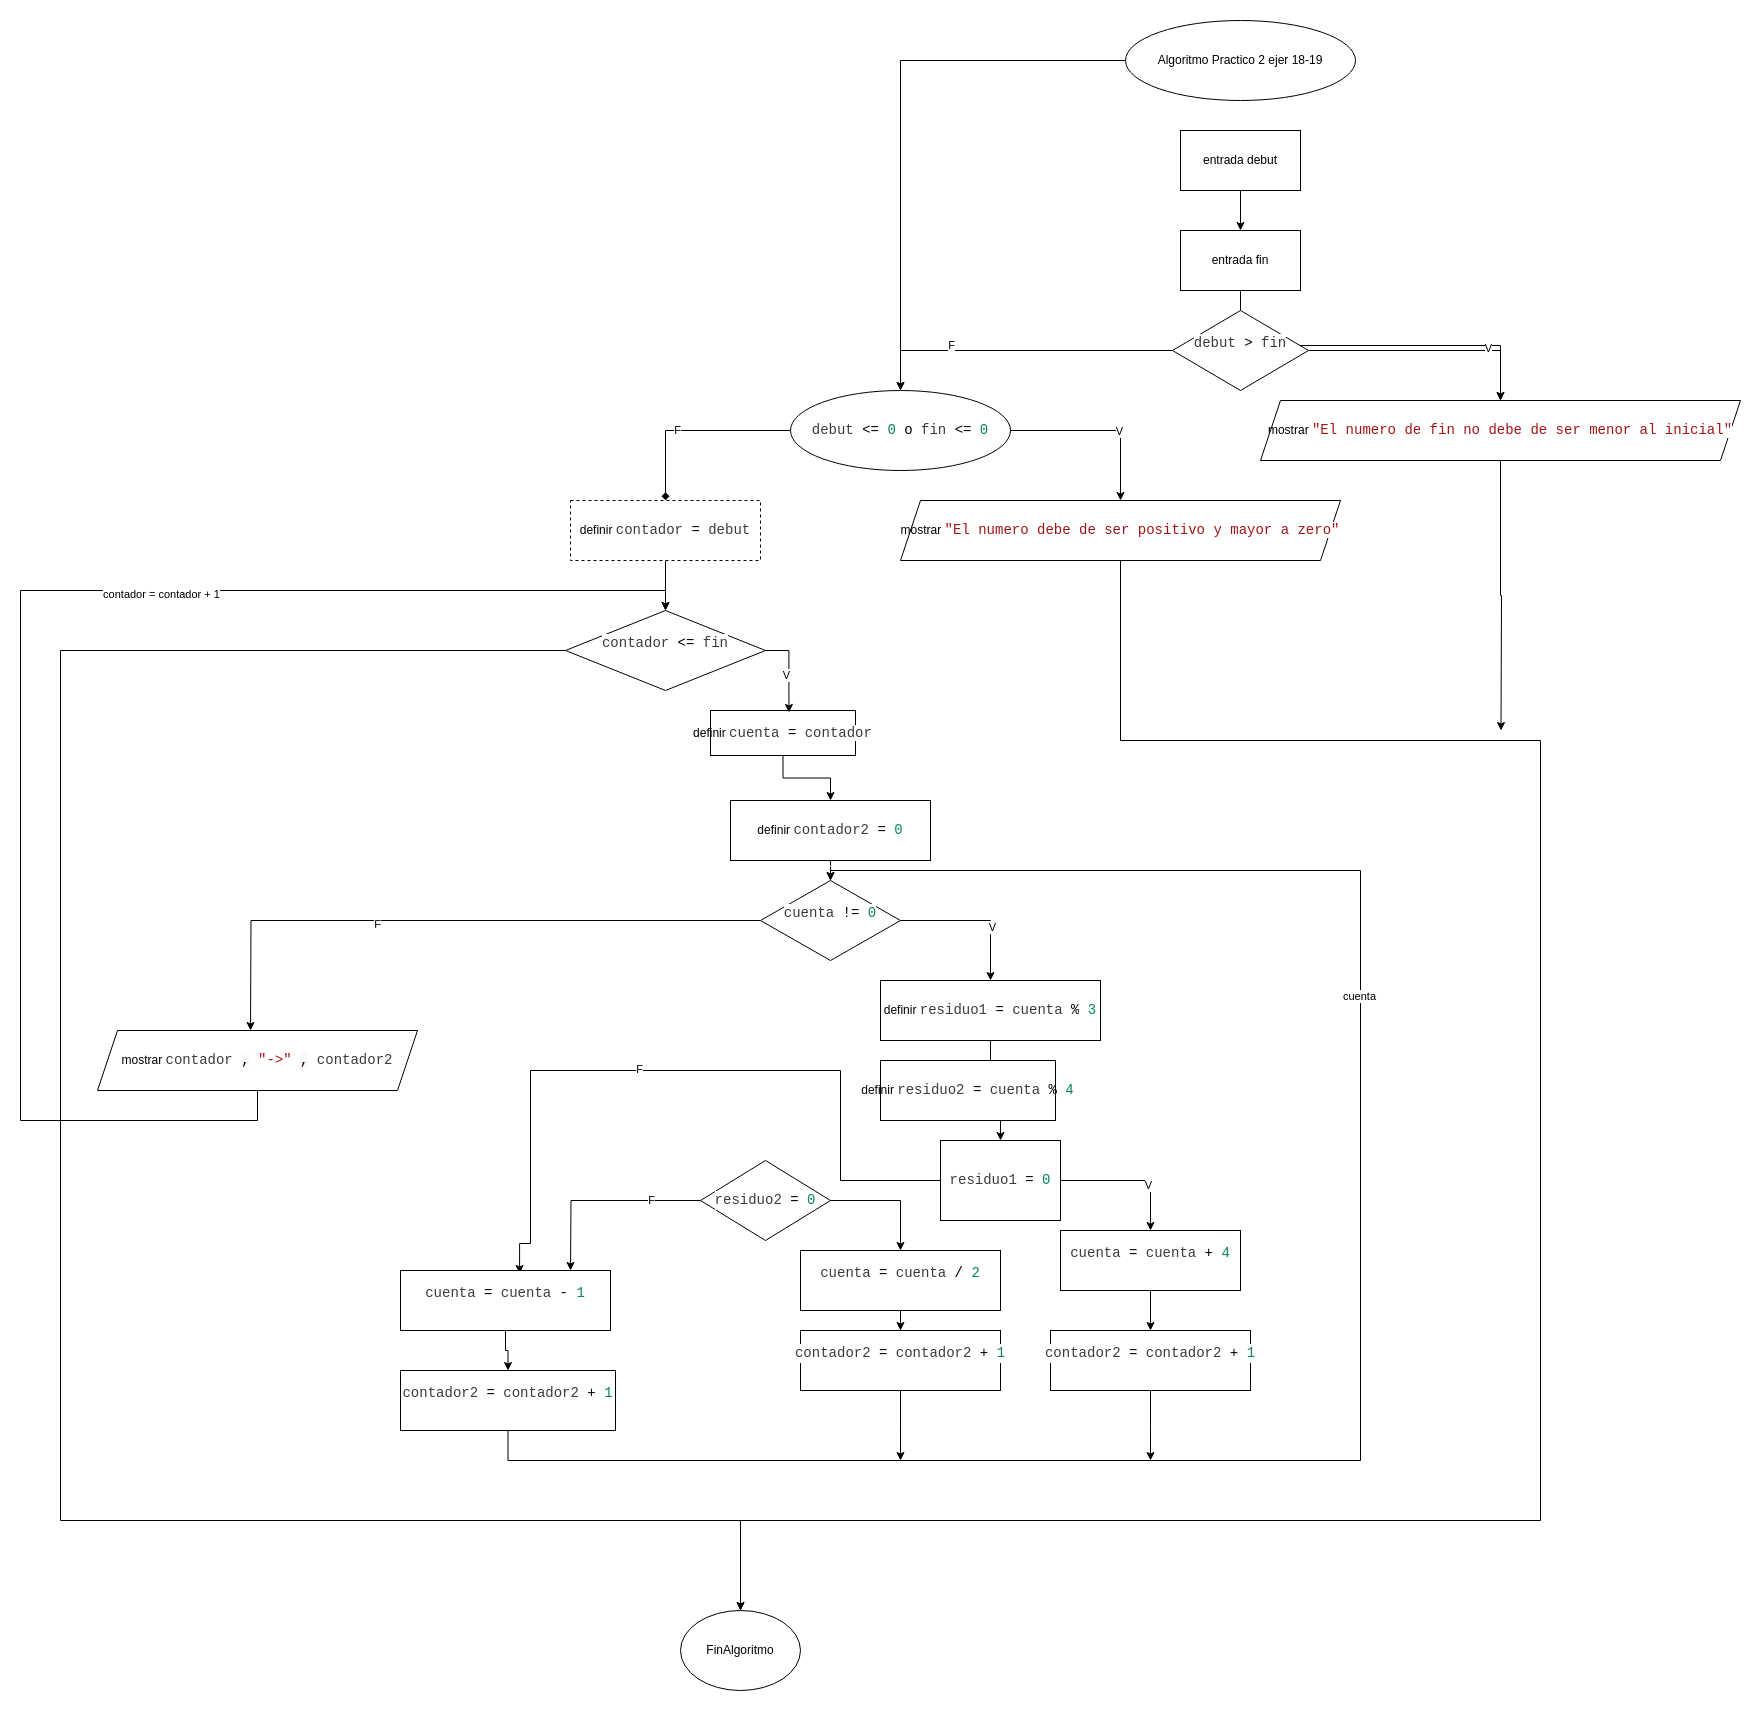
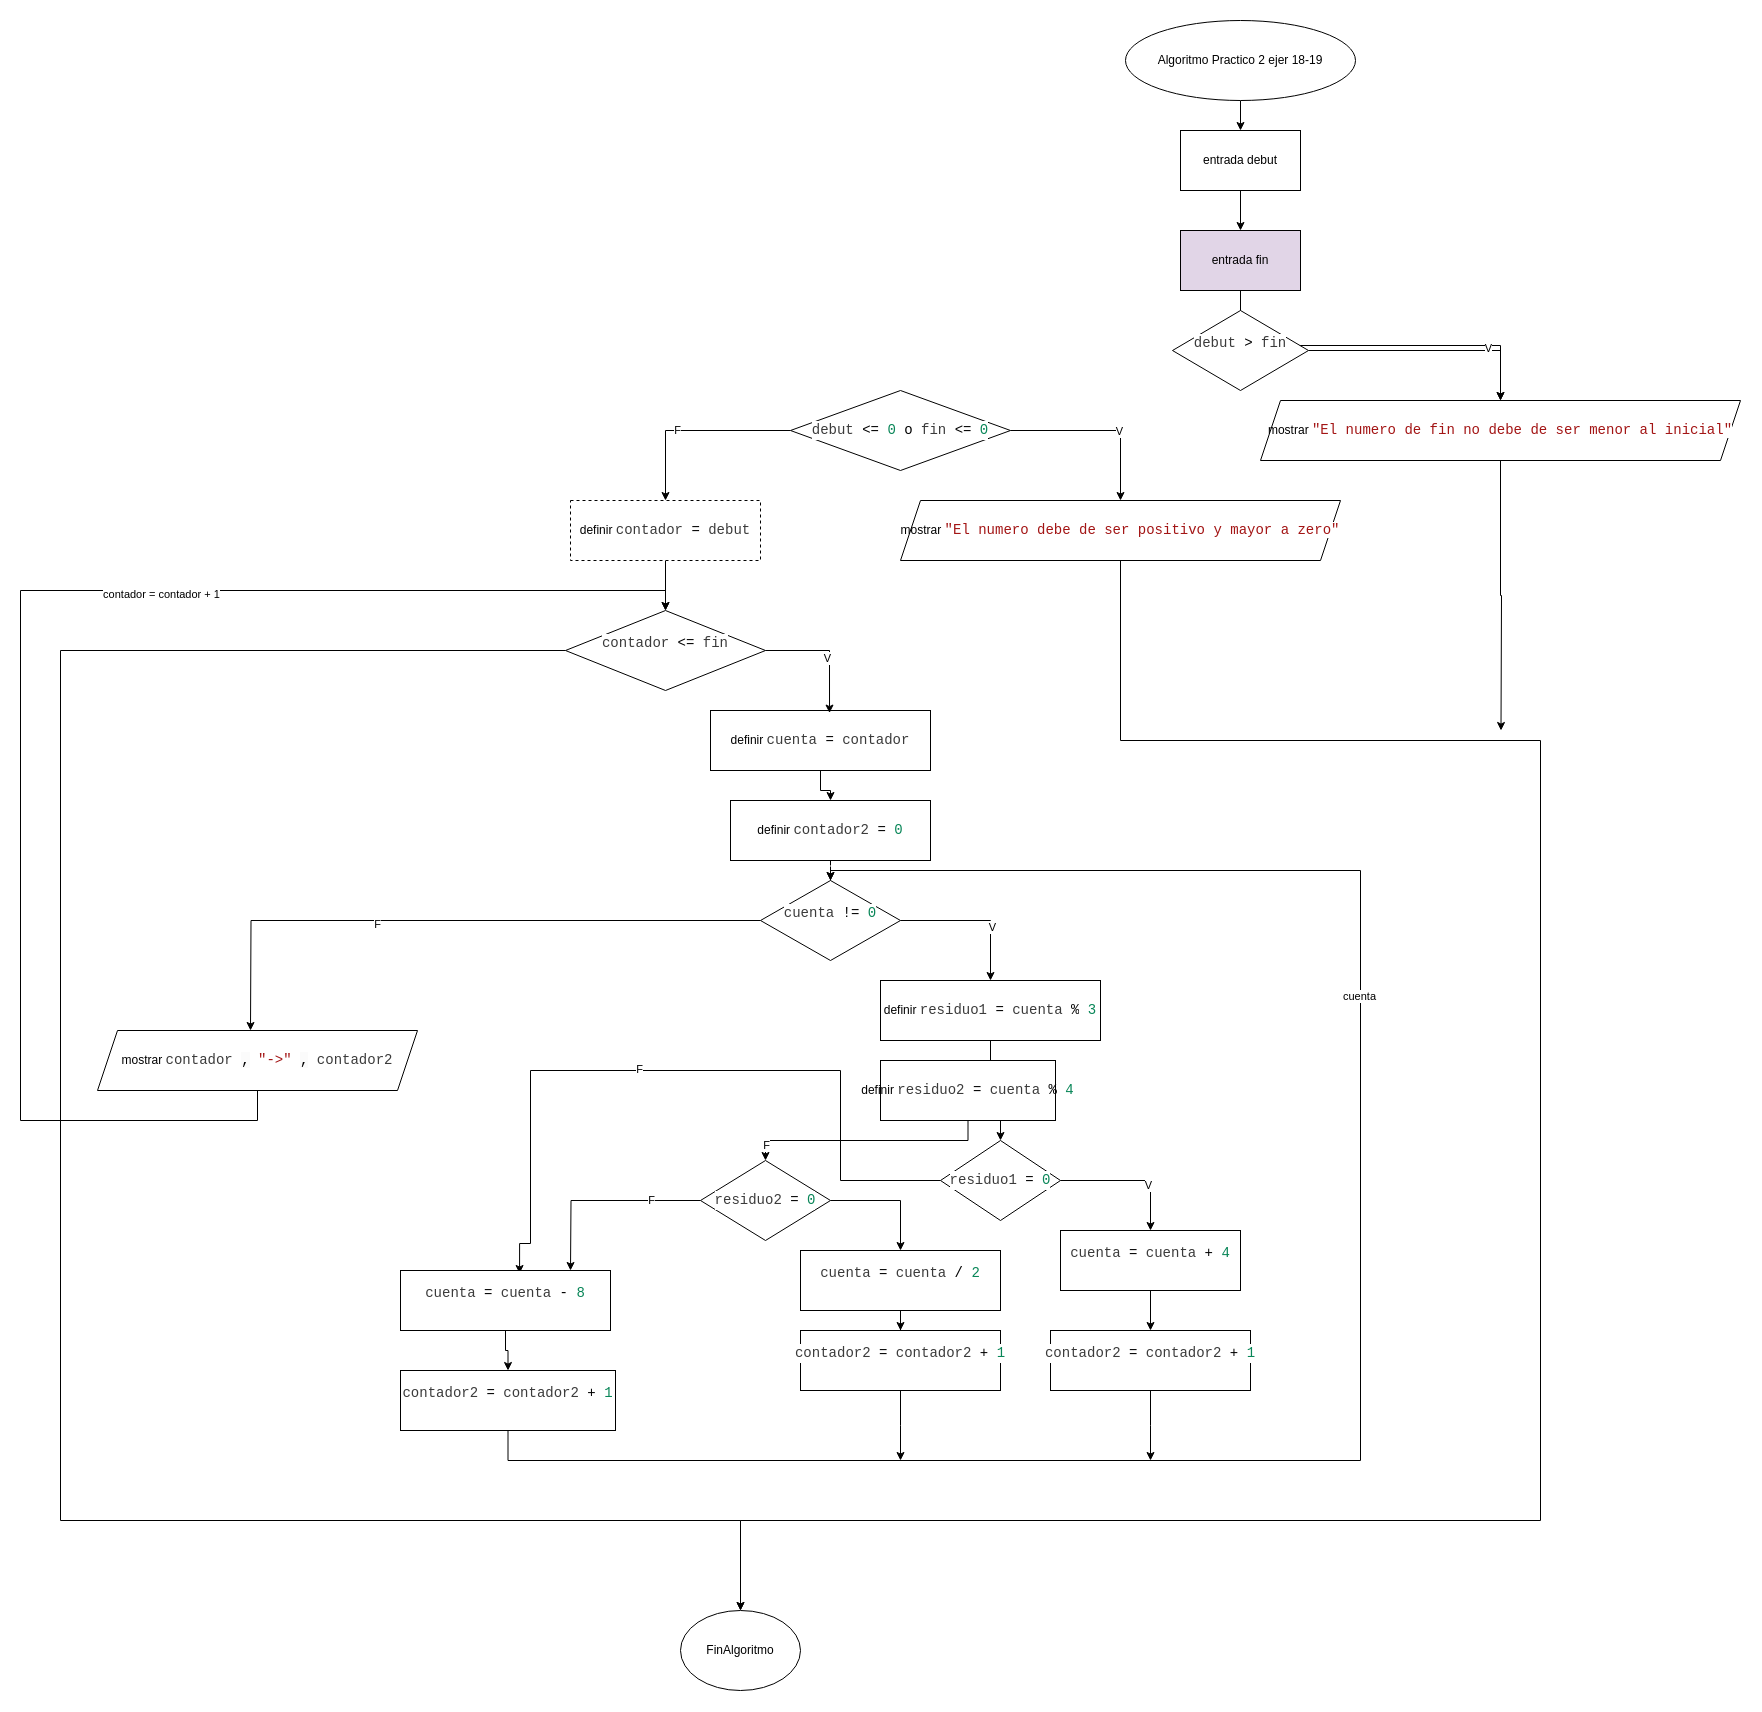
- <mxCell id="6" value="" style="edgeStyle=orthogonalEdgeStyle;rounded=0;orthogonalLoop=1;jettySize=auto;html=1;" edge="1" parent="1" source="7" target="19"><mxGeometry relative="1" as="geometry" /></mxCell>
+ <mxCell id="6" value="" style="edgeStyle=orthogonalEdgeStyle;rounded=0;orthogonalLoop=1;jettySize=auto;html=1;" edge="1" parent="1" source="7" target="5"><mxGeometry relative="1" as="geometry" /></mxCell>
- <mxCell id="3" value="entrada fin" style="rounded=0;whiteSpace=wrap;html=1;" vertex="1" parent="1"><mxGeometry x="1180" y="230" width="120" height="60" as="geometry" /></mxCell>
+ <mxCell id="3" value="entrada fin" style="rounded=0;whiteSpace=wrap;html=1;fillColor=#e1d5e7;" vertex="1" parent="1"><mxGeometry x="1180" y="230" width="120" height="60" as="geometry" /></mxCell>
- <mxCell id="10" style="edgeStyle=orthogonalEdgeStyle;rounded=0;orthogonalLoop=1;jettySize=auto;html=1;exitX=0;exitY=0.5;exitDx=0;exitDy=0;entryX=0.5;entryY=0;entryDx=0;entryDy=0;" edge="1" parent="1" source="12" target="19"><mxGeometry relative="1" as="geometry" /></mxCell>
- <mxCell id="11" value="F" style="edgeLabel;html=1;align=center;verticalAlign=middle;resizable=0;points=[];" vertex="1" connectable="0" parent="10"><mxGeometry x="0.437" y="-3" relative="1" as="geometry"><mxPoint x="2" y="-3" as="offset" /></mxGeometry></mxCell>
- <mxCell id="19" value="&lt;br&gt;&lt;div style=&quot;background-color: rgb(255, 255, 255); font-family: Consolas, &amp;quot;Courier New&amp;quot;, monospace; font-weight: normal; font-size: 14px; line-height: 19px; white-space: pre;&quot;&gt;&lt;div style=&quot;&quot;&gt;&lt;span style=&quot;color: rgb(59, 59, 59);&quot;&gt;debut &lt;/span&gt;&lt;span style=&quot;color: rgb(0, 0, 0);&quot;&gt;&amp;lt;=&lt;/span&gt;&lt;span style=&quot;color: rgb(59, 59, 59);&quot;&gt; &lt;/span&gt;&lt;span style=&quot;color: rgb(9, 134, 88);&quot;&gt;0&lt;/span&gt;&lt;span style=&quot;color: rgb(59, 59, 59);&quot;&gt; &lt;/span&gt;o&lt;span style=&quot;color: rgb(59, 59, 59);&quot;&gt; fin &lt;/span&gt;&lt;span style=&quot;color: rgb(0, 0, 0);&quot;&gt;&amp;lt;=&lt;/span&gt;&lt;span style=&quot;color: rgb(59, 59, 59);&quot;&gt; &lt;/span&gt;&lt;span style=&quot;color: rgb(9, 134, 88);&quot;&gt;0&lt;/span&gt;&lt;/div&gt;&lt;/div&gt;&lt;div&gt;&lt;br/&gt;&lt;/div&gt;" style="ellipse;whiteSpace=wrap;html=1;" vertex="1" parent="1"><mxGeometry x="790" y="390" width="220" height="80" as="geometry" /></mxCell>
+ <mxCell id="19" value="&lt;br&gt;&lt;div style=&quot;background-color: rgb(255, 255, 255); font-family: Consolas, &amp;quot;Courier New&amp;quot;, monospace; font-weight: normal; font-size: 14px; line-height: 19px; white-space: pre;&quot;&gt;&lt;div style=&quot;&quot;&gt;&lt;span style=&quot;color: rgb(59, 59, 59);&quot;&gt;debut &lt;/span&gt;&lt;span style=&quot;color: rgb(0, 0, 0);&quot;&gt;&amp;lt;=&lt;/span&gt;&lt;span style=&quot;color: rgb(59, 59, 59);&quot;&gt; &lt;/span&gt;&lt;span style=&quot;color: rgb(9, 134, 88);&quot;&gt;0&lt;/span&gt;&lt;span style=&quot;color: rgb(59, 59, 59);&quot;&gt; &lt;/span&gt;o&lt;span style=&quot;color: rgb(59, 59, 59);&quot;&gt; fin &lt;/span&gt;&lt;span style=&quot;color: rgb(0, 0, 0);&quot;&gt;&amp;lt;=&lt;/span&gt;&lt;span style=&quot;color: rgb(59, 59, 59);&quot;&gt; &lt;/span&gt;&lt;span style=&quot;color: rgb(9, 134, 88);&quot;&gt;0&lt;/span&gt;&lt;/div&gt;&lt;/div&gt;&lt;div&gt;&lt;br/&gt;&lt;/div&gt;" style="rhombus;whiteSpace=wrap;html=1;" vertex="1" parent="1"><mxGeometry x="790" y="390" width="220" height="80" as="geometry" /></mxCell>
- <mxCell id="17" style="edgeStyle=orthogonalEdgeStyle;rounded=0;orthogonalLoop=1;jettySize=auto;html=1;exitX=0;exitY=0.5;exitDx=0;exitDy=0;endArrow=diamond;" edge="1" parent="1" source="19" target="23"><mxGeometry relative="1" as="geometry" /></mxCell>
+ <mxCell id="17" style="edgeStyle=orthogonalEdgeStyle;rounded=0;orthogonalLoop=1;jettySize=auto;html=1;exitX=0;exitY=0.5;exitDx=0;exitDy=0;" edge="1" parent="1" source="19" target="23"><mxGeometry relative="1" as="geometry" /></mxCell>
- <mxCell id="27" value="definir&amp;nbsp;&lt;span style=&quot;background-color: rgb(255, 255, 255); color: rgb(59, 59, 59); font-family: Consolas, &amp;quot;Courier New&amp;quot;, monospace; font-size: 14px; white-space: pre;&quot;&gt;cuenta &lt;/span&gt;&lt;span style=&quot;font-family: Consolas, &amp;quot;Courier New&amp;quot;, monospace; font-size: 14px; white-space: pre;&quot;&gt;=&lt;/span&gt;&lt;span style=&quot;background-color: rgb(255, 255, 255); color: rgb(59, 59, 59); font-family: Consolas, &amp;quot;Courier New&amp;quot;, monospace; font-size: 14px; white-space: pre;&quot;&gt; contador&lt;/span&gt;" style="rounded=0;whiteSpace=wrap;html=1;" vertex="1" parent="1"><mxGeometry x="710" y="710" width="145" height="45" as="geometry" /></mxCell>
+ <mxCell id="27" value="definir&amp;nbsp;&lt;span style=&quot;background-color: rgb(255, 255, 255); color: rgb(59, 59, 59); font-family: Consolas, &amp;quot;Courier New&amp;quot;, monospace; font-size: 14px; white-space: pre;&quot;&gt;cuenta &lt;/span&gt;&lt;span style=&quot;font-family: Consolas, &amp;quot;Courier New&amp;quot;, monospace; font-size: 14px; white-space: pre;&quot;&gt;=&lt;/span&gt;&lt;span style=&quot;background-color: rgb(255, 255, 255); color: rgb(59, 59, 59); font-family: Consolas, &amp;quot;Courier New&amp;quot;, monospace; font-size: 14px; white-space: pre;&quot;&gt; contador&lt;/span&gt;" style="rounded=0;whiteSpace=wrap;html=1;" vertex="1" parent="1"><mxGeometry x="710" y="710" width="220" height="60" as="geometry" /></mxCell>
+ <mxCell id="39" style="edgeStyle=orthogonalEdgeStyle;rounded=0;orthogonalLoop=1;jettySize=auto;html=1;exitX=0.5;exitY=1;exitDx=0;exitDy=0;" edge="1" parent="1" source="41" target="54"><mxGeometry relative="1" as="geometry" /></mxCell>
+ <mxCell id="40" value="F" style="edgeLabel;html=1;align=center;verticalAlign=middle;resizable=0;points=[];" vertex="1" connectable="0" parent="39"><mxGeometry x="0.874" relative="1" as="geometry"><mxPoint as="offset" /></mxGeometry></mxCell>
- <mxCell id="46" value="&lt;br&gt;&lt;div style=&quot;color: #3b3b3b;background-color: #ffffff;font-family: Consolas, 'Courier New', monospace;font-weight: normal;font-size: 14px;line-height: 19px;white-space: pre;&quot;&gt;&lt;div&gt;&lt;span style=&quot;color: #3b3b3b;&quot;&gt;residuo1 &lt;/span&gt;&lt;span style=&quot;color: #000000;&quot;&gt;=&lt;/span&gt;&lt;span style=&quot;color: #3b3b3b;&quot;&gt; &lt;/span&gt;&lt;span style=&quot;color: #098658;&quot;&gt;0&lt;/span&gt;&lt;/div&gt;&lt;/div&gt;&lt;div&gt;&lt;br/&gt;&lt;/div&gt;" style="whiteSpace=wrap;html=1;rounded=0;" vertex="1" parent="1"><mxGeometry x="940" y="1140" width="120" height="80" as="geometry" /></mxCell>
+ <mxCell id="46" value="&lt;br&gt;&lt;div style=&quot;color: #3b3b3b;background-color: #ffffff;font-family: Consolas, 'Courier New', monospace;font-weight: normal;font-size: 14px;line-height: 19px;white-space: pre;&quot;&gt;&lt;div&gt;&lt;span style=&quot;color: #3b3b3b;&quot;&gt;residuo1 &lt;/span&gt;&lt;span style=&quot;color: #000000;&quot;&gt;=&lt;/span&gt;&lt;span style=&quot;color: #3b3b3b;&quot;&gt; &lt;/span&gt;&lt;span style=&quot;color: #098658;&quot;&gt;0&lt;/span&gt;&lt;/div&gt;&lt;/div&gt;&lt;div&gt;&lt;br/&gt;&lt;/div&gt;" style="rhombus;whiteSpace=wrap;html=1;" vertex="1" parent="1"><mxGeometry x="940" y="1140" width="120" height="80" as="geometry" /></mxCell>
- <mxCell id="60" value="&#10;&lt;div style=&quot;color: #3b3b3b;background-color: #ffffff;font-family: Consolas, 'Courier New', monospace;font-weight: normal;font-size: 14px;line-height: 19px;white-space: pre;&quot;&gt;&lt;div&gt;&lt;span style=&quot;color: #3b3b3b;&quot;&gt;cuenta &lt;/span&gt;&lt;span style=&quot;color: #000000;&quot;&gt;=&lt;/span&gt;&lt;span style=&quot;color: #3b3b3b;&quot;&gt; cuenta &lt;/span&gt;&lt;span style=&quot;color: #000000;&quot;&gt;-&lt;/span&gt;&lt;span style=&quot;color: #3b3b3b;&quot;&gt; &lt;/span&gt;&lt;span style=&quot;color: #098658;&quot;&gt;1&lt;/span&gt;&lt;/div&gt;&lt;/div&gt;&#10;&#10;" style="rounded=0;whiteSpace=wrap;html=1;" vertex="1" parent="1"><mxGeometry x="400" y="1270" width="210" height="60" as="geometry" /></mxCell>
+ <mxCell id="60" value="&#10;&lt;div style=&quot;color: #3b3b3b;background-color: #ffffff;font-family: Consolas, 'Courier New', monospace;font-weight: normal;font-size: 14px;line-height: 19px;white-space: pre;&quot;&gt;&lt;div&gt;&lt;span style=&quot;color: #3b3b3b;&quot;&gt;cuenta &lt;/span&gt;&lt;span style=&quot;color: #000000;&quot;&gt;=&lt;/span&gt;&lt;span style=&quot;color: #3b3b3b;&quot;&gt; cuenta &lt;/span&gt;&lt;span style=&quot;color: #000000;&quot;&gt;-&lt;/span&gt;&lt;span style=&quot;color: #3b3b3b;&quot;&gt; &lt;/span&gt;&lt;span style=&quot;color: #098658;&quot;&gt;8&lt;/span&gt;&lt;/div&gt;&lt;/div&gt;&#10;&#10;" style="rounded=0;whiteSpace=wrap;html=1;" vertex="1" parent="1"><mxGeometry x="400" y="1270" width="210" height="60" as="geometry" /></mxCell>
